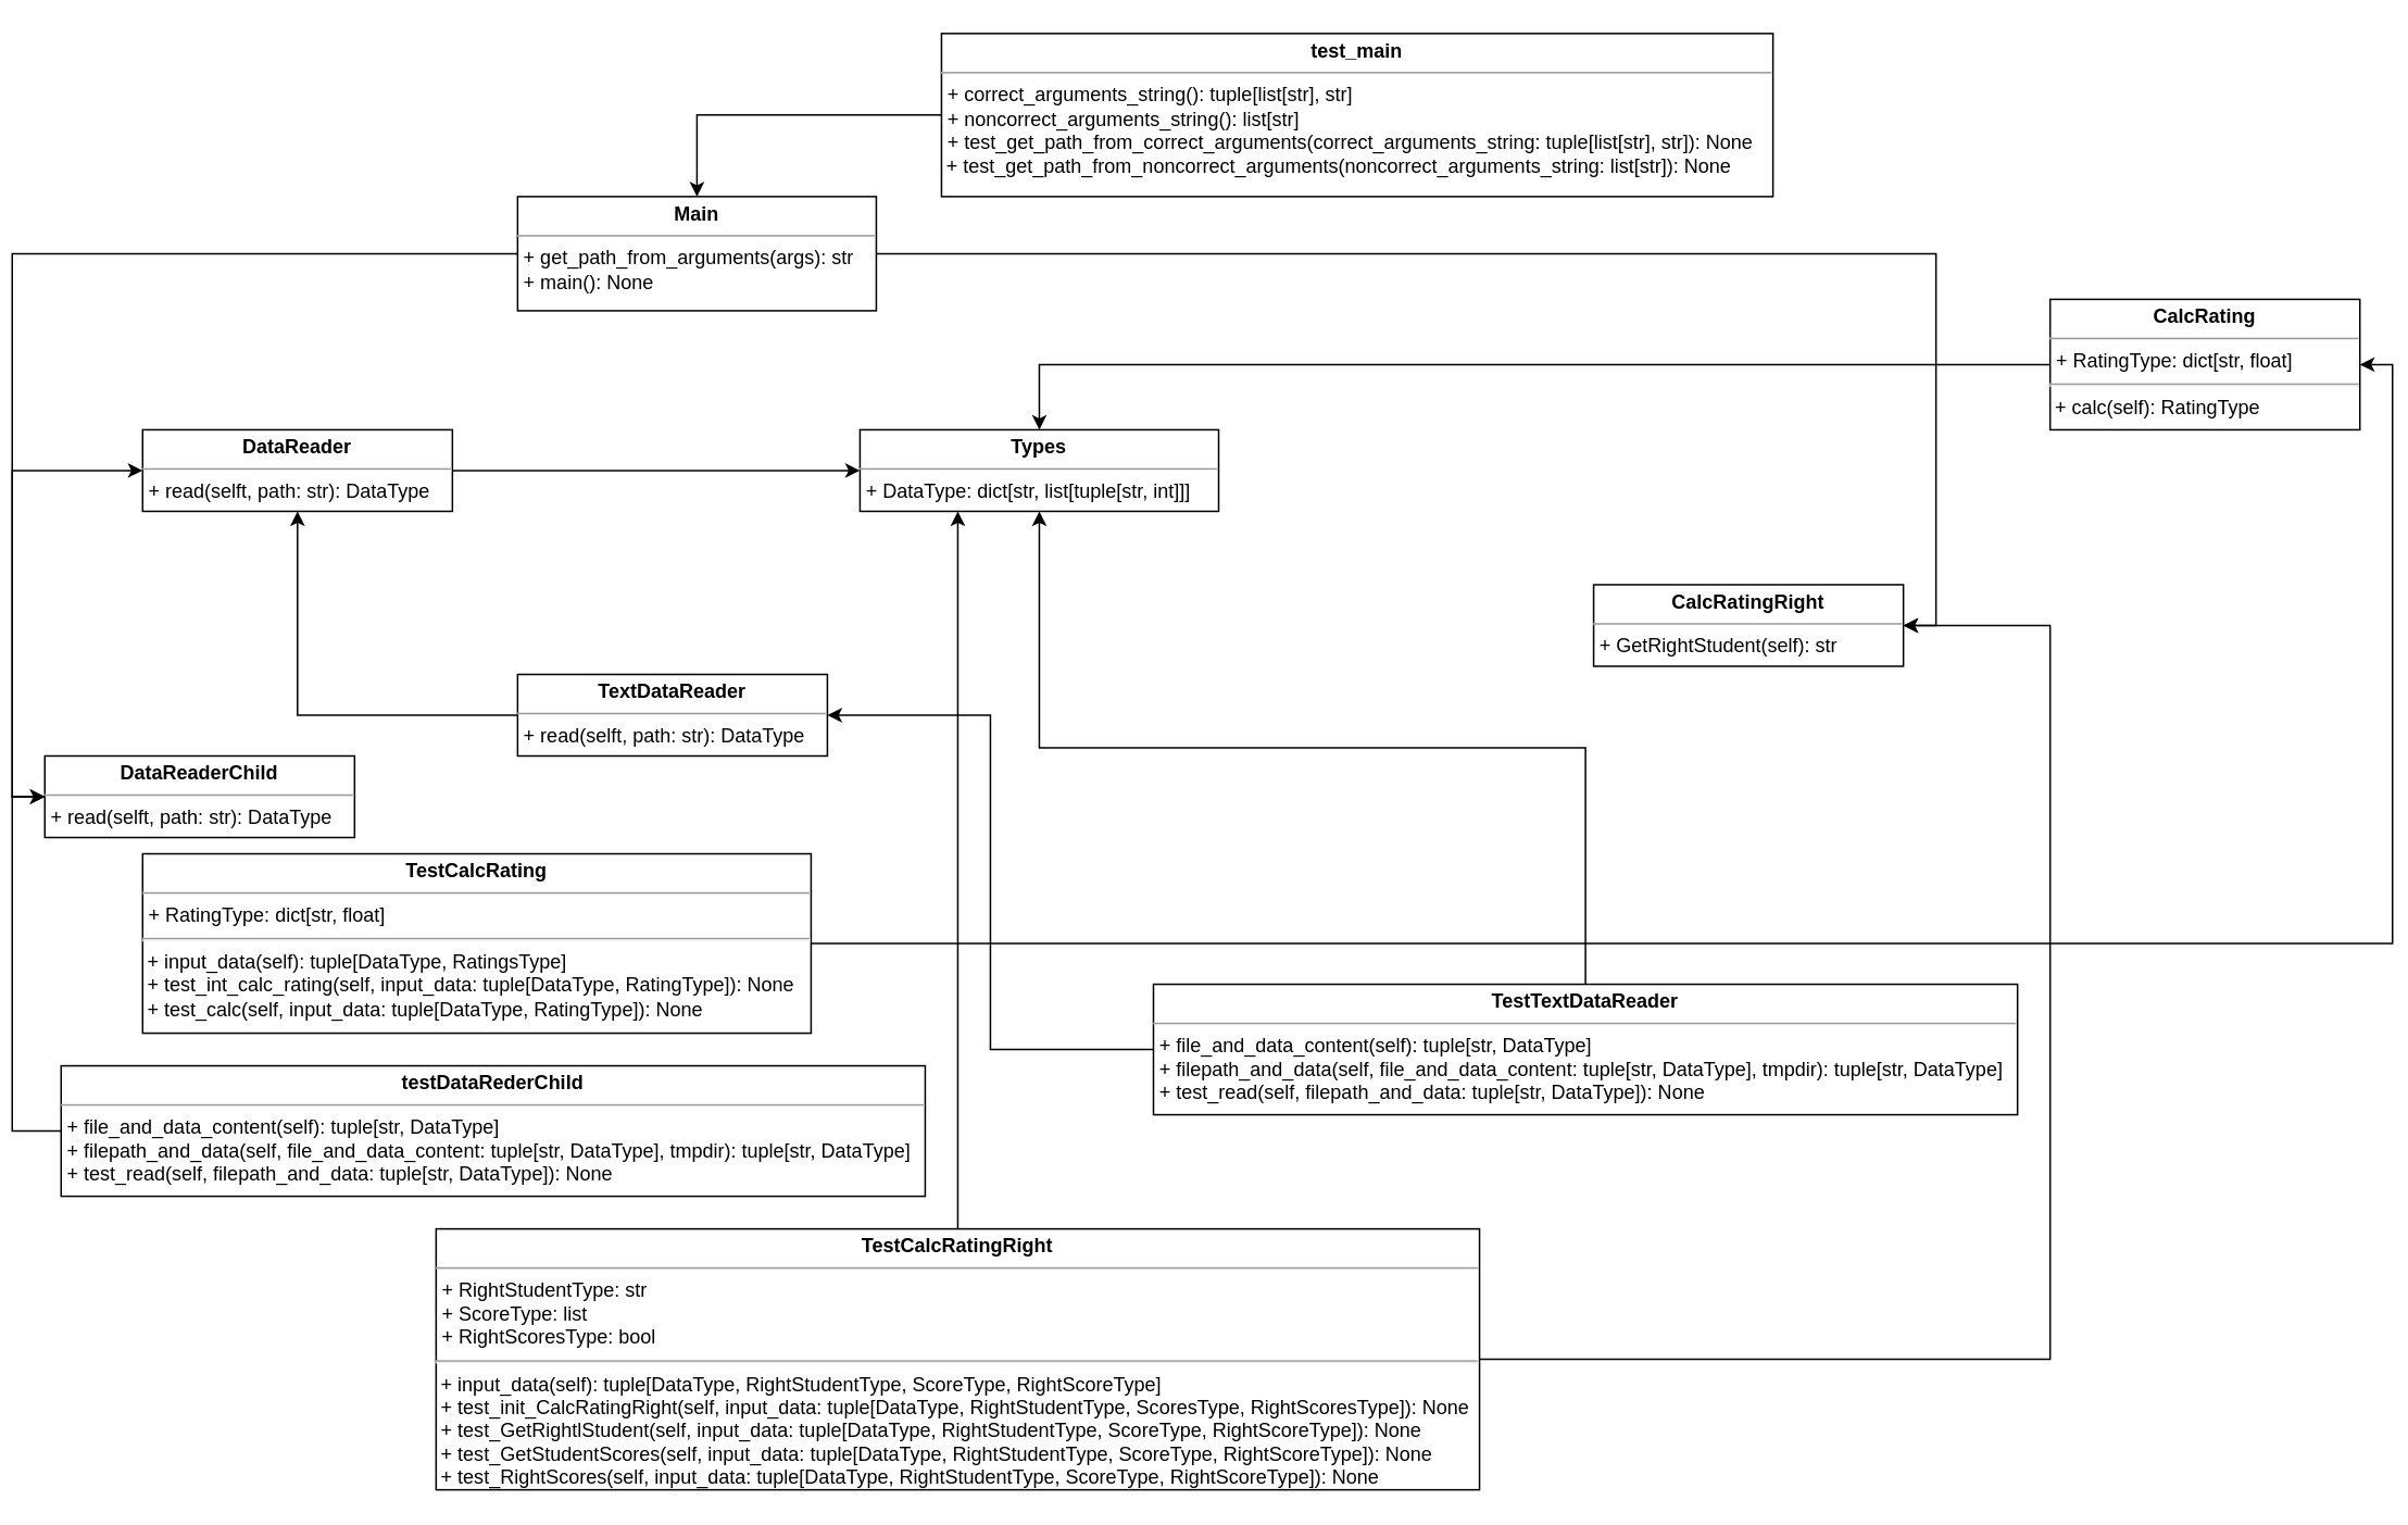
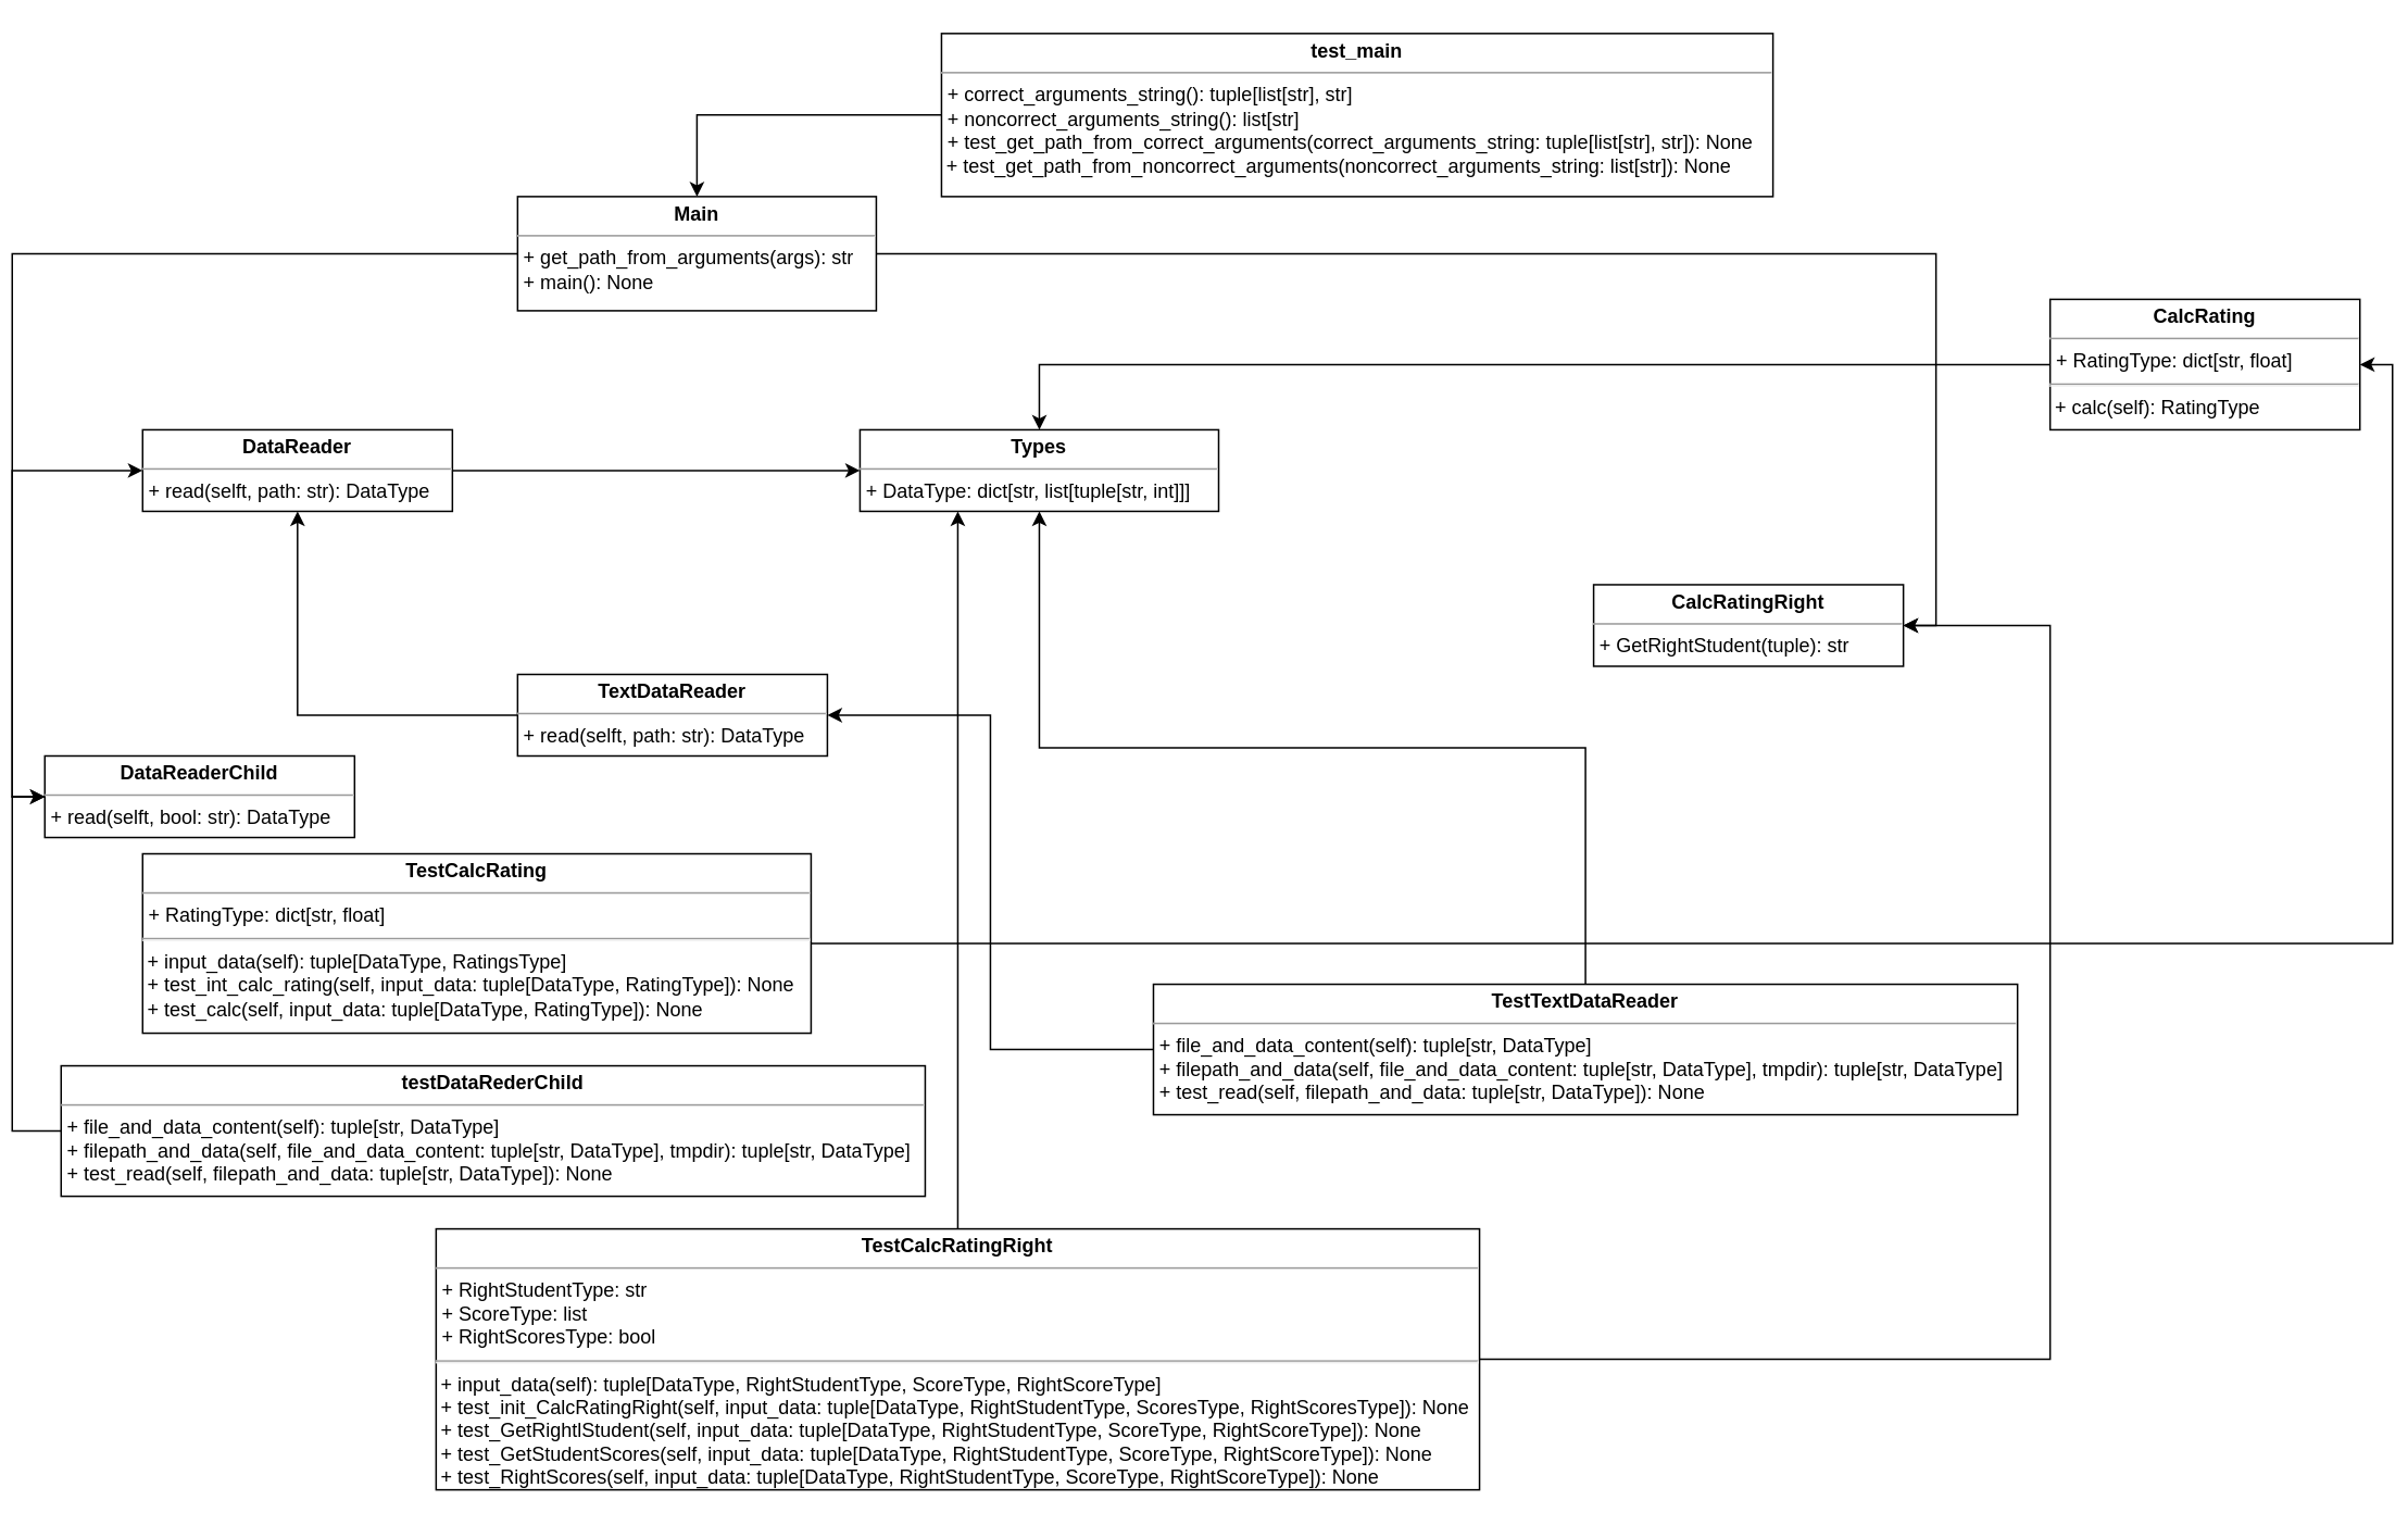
- <mxCell id="14" value="&lt;p style=&quot;margin:0px;margin-top:4px;text-align:center;&quot;&gt;&lt;b&gt;CalcRatingRight&lt;/b&gt;&lt;/p&gt;&lt;hr size=&quot;1&quot;&gt;&lt;p style=&quot;margin:0px;margin-left:4px;&quot;&gt;+ GetRightStudent(self): str&lt;/p&gt;" style="verticalAlign=top;align=left;overflow=fill;fontSize=12;fontFamily=Helvetica;html=1;rounded=0;shadow=0;comic=0;labelBackgroundColor=none;strokeWidth=1" parent="1" vertex="1"><mxGeometry x="970" y="358" width="190" height="50" as="geometry" /></mxCell>
+ <mxCell id="14" value="&lt;p style=&quot;margin:0px;margin-top:4px;text-align:center;&quot;&gt;&lt;b&gt;CalcRatingRight&lt;/b&gt;&lt;/p&gt;&lt;hr size=&quot;1&quot;&gt;&lt;p style=&quot;margin:0px;margin-left:4px;&quot;&gt;+ GetRightStudent(tuple): str&lt;/p&gt;" style="verticalAlign=top;align=left;overflow=fill;fontSize=12;fontFamily=Helvetica;html=1;rounded=0;shadow=0;comic=0;labelBackgroundColor=none;strokeWidth=1" parent="1" vertex="1"><mxGeometry x="970" y="358" width="190" height="50" as="geometry" /></mxCell>
- <mxCell id="5" value="&lt;p style=&quot;margin:0px;margin-top:4px;text-align:center;&quot;&gt;&lt;b&gt;DataReaderChild&lt;/b&gt;&lt;/p&gt;&lt;hr size=&quot;1&quot;&gt;&lt;p style=&quot;margin:0px;margin-left:4px;&quot;&gt;+ read(selft, path: str): DataType&lt;/p&gt;" style="verticalAlign=top;align=left;overflow=fill;fontSize=12;fontFamily=Helvetica;html=1;rounded=0;shadow=0;comic=0;labelBackgroundColor=none;strokeWidth=1" parent="1" vertex="1"><mxGeometry x="20" y="463" width="190" height="50" as="geometry" /></mxCell>
+ <mxCell id="5" value="&lt;p style=&quot;margin:0px;margin-top:4px;text-align:center;&quot;&gt;&lt;b&gt;DataReaderChild&lt;/b&gt;&lt;/p&gt;&lt;hr size=&quot;1&quot;&gt;&lt;p style=&quot;margin:0px;margin-left:4px;&quot;&gt;+ read(selft, bool: str): DataType&lt;/p&gt;" style="verticalAlign=top;align=left;overflow=fill;fontSize=12;fontFamily=Helvetica;html=1;rounded=0;shadow=0;comic=0;labelBackgroundColor=none;strokeWidth=1" parent="1" vertex="1"><mxGeometry x="20" y="463" width="190" height="50" as="geometry" /></mxCell>
